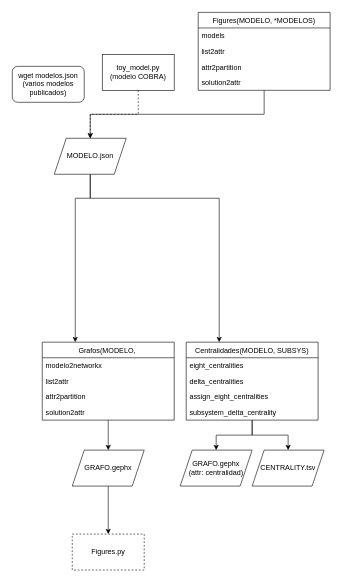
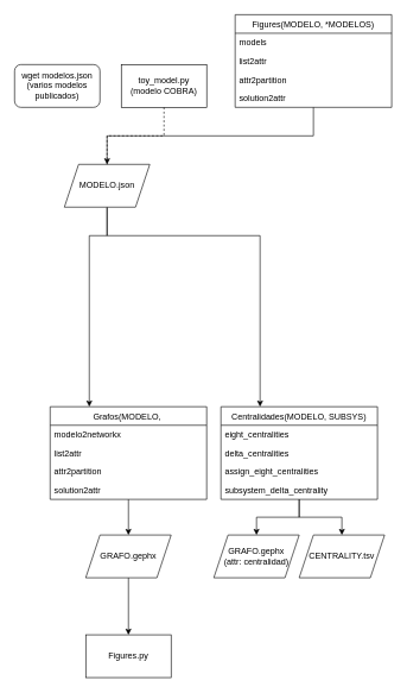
- <mxCell id="16" value="wget modelos.json&lt;br&gt;(varios modelos&lt;br&gt;publicados)" style="rounded=1;whiteSpace=wrap;html=1;" vertex="1" parent="1"><mxGeometry x="20" y="110" width="120" height="60" as="geometry" /></mxCell>
+ <mxCell id="16" value="wget modelos.json&lt;br&gt;(varios modelos&lt;br&gt;publicados)" style="rounded=1;whiteSpace=wrap;html=1;" vertex="1" parent="1"><mxGeometry x="20" y="90" width="120" height="60" as="geometry" /></mxCell>
- <mxCell id="30" value="" style="endArrow=open;html=1;edgeStyle=orthogonalEdgeStyle;rounded=0;" edge="1" parent="1" source="25" target="19"><mxGeometry width="50" height="50" relative="1" as="geometry"><mxPoint x="450" y="270" as="sourcePoint" /><mxPoint x="500" y="220" as="targetPoint" /><Array as="points"><mxPoint x="440" y="190" /><mxPoint x="150" y="190" /></Array></mxGeometry></mxCell>
+ <mxCell id="30" value="" style="endArrow=none;html=1;edgeStyle=orthogonalEdgeStyle;rounded=0;" edge="1" parent="1" source="25" target="19"><mxGeometry width="50" height="50" relative="1" as="geometry"><mxPoint x="450" y="270" as="sourcePoint" /><mxPoint x="500" y="220" as="targetPoint" /><Array as="points"><mxPoint x="440" y="190" /><mxPoint x="150" y="190" /></Array></mxGeometry></mxCell>
- <mxCell id="31" value="Figures.py" style="whiteSpace=wrap;html=1;fontStyle=0;fillColor=none;startSize=26;dashed=1;" vertex="1" parent="1"><mxGeometry x="120" y="890" width="120" height="60" as="geometry" /></mxCell>
+ <mxCell id="31" value="Figures.py" style="whiteSpace=wrap;html=1;fontStyle=0;fillColor=none;startSize=26;" vertex="1" parent="1"><mxGeometry x="120" y="890" width="120" height="60" as="geometry" /></mxCell>
